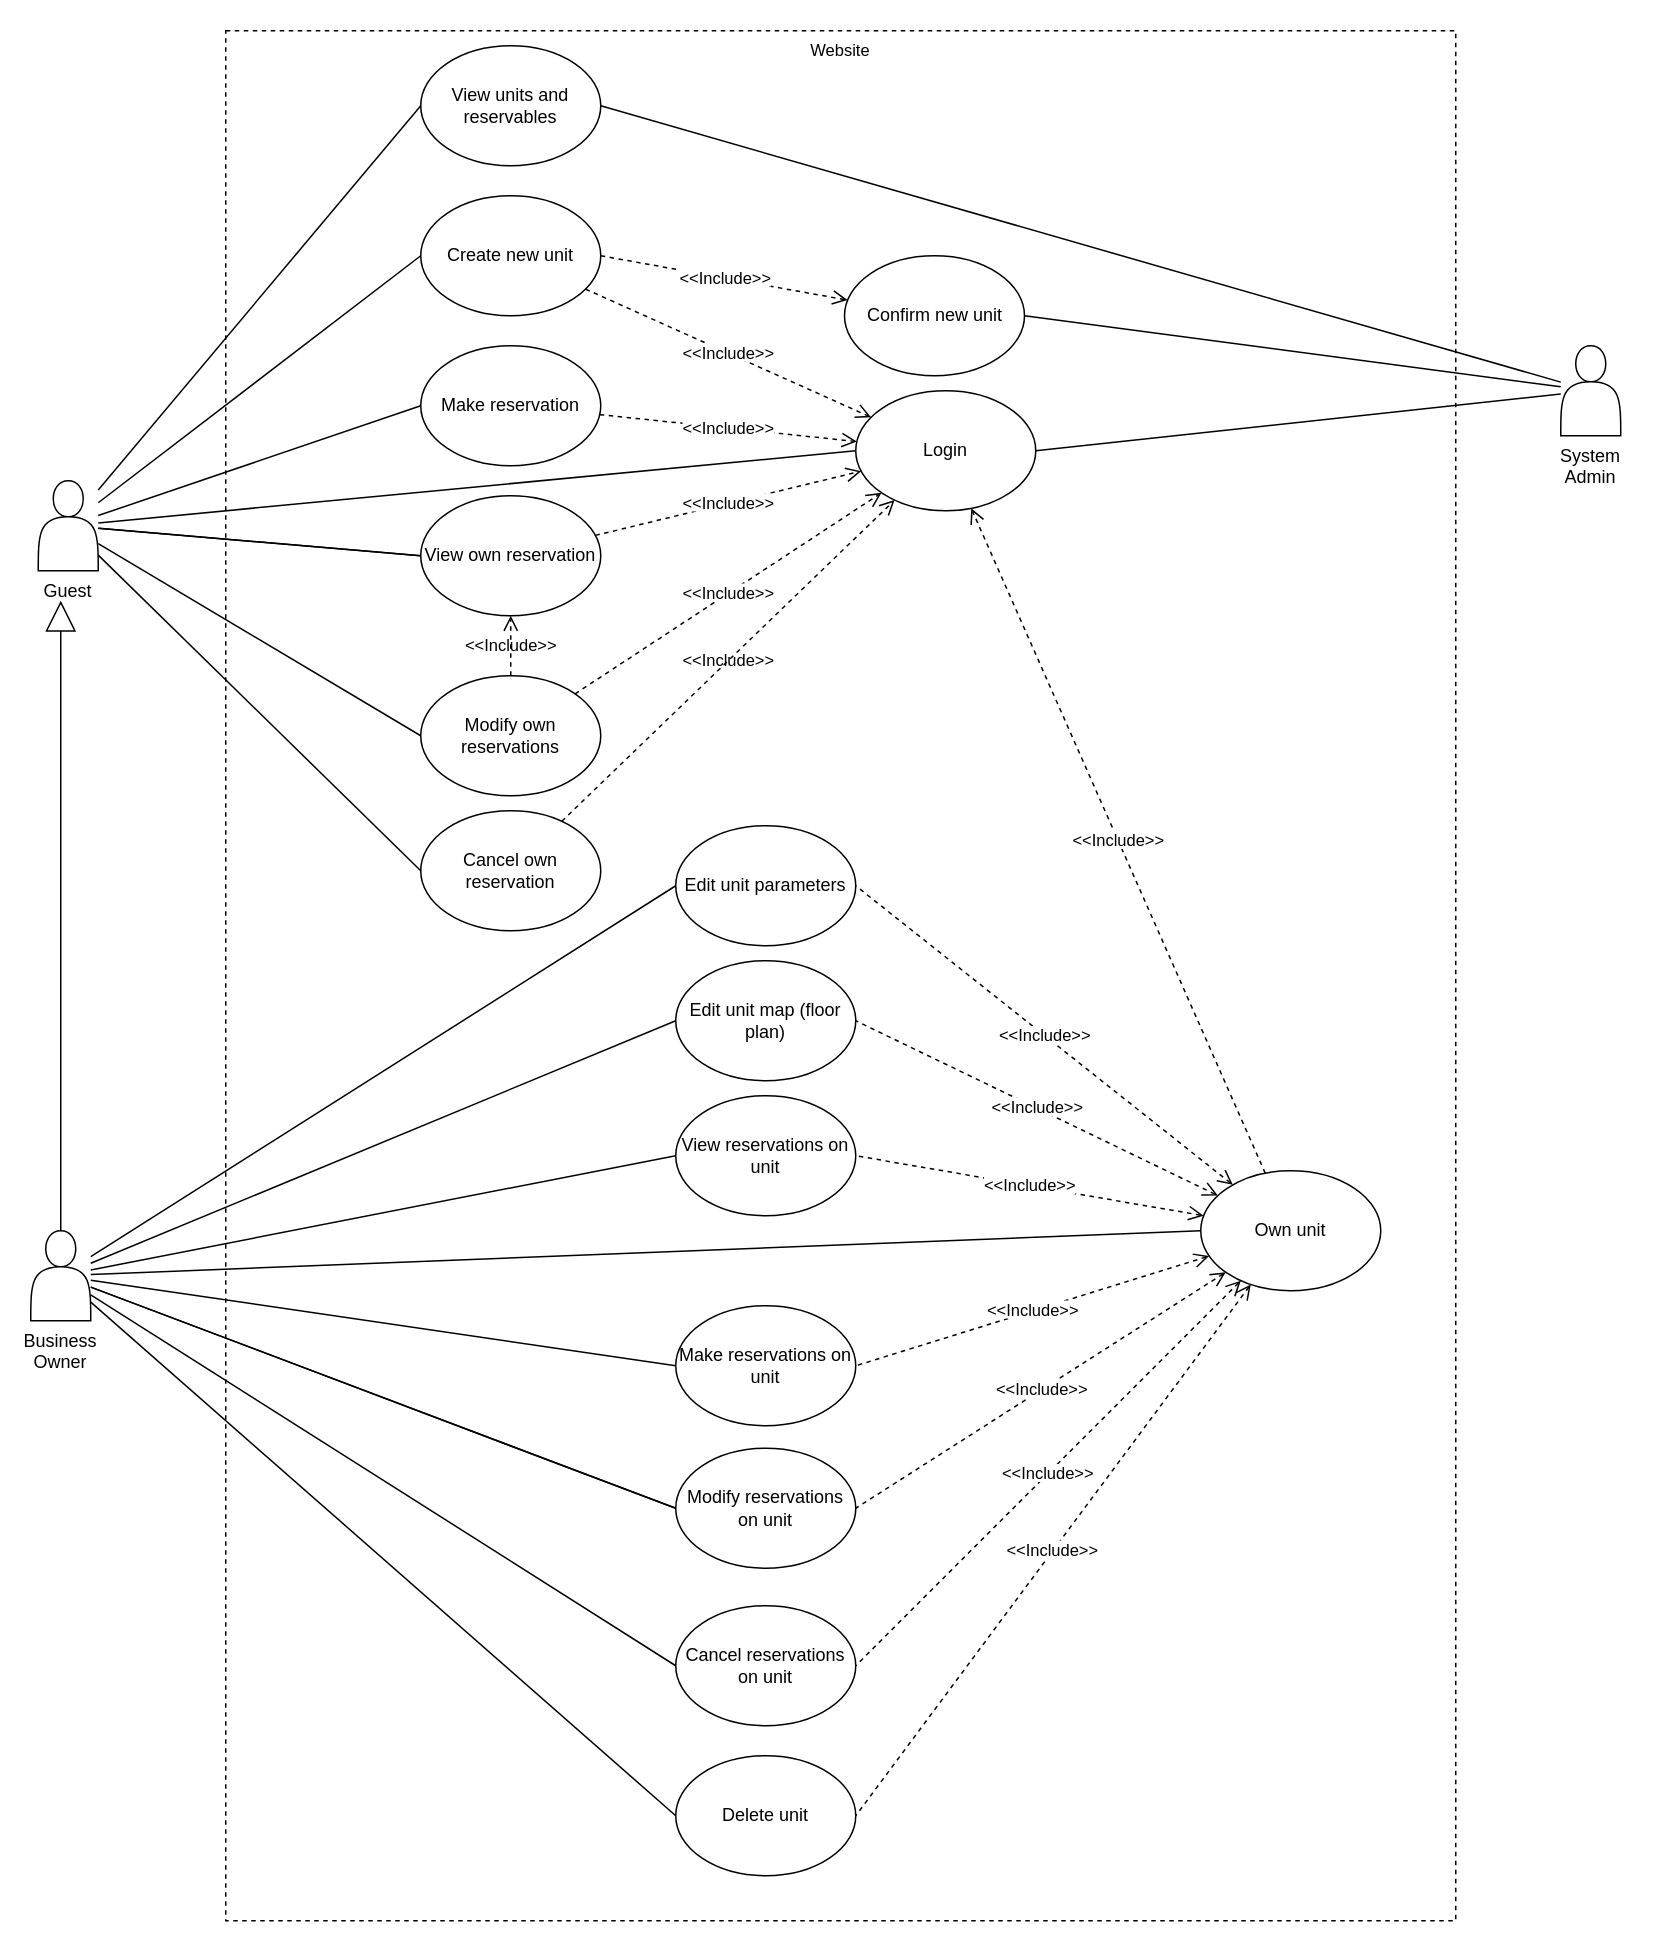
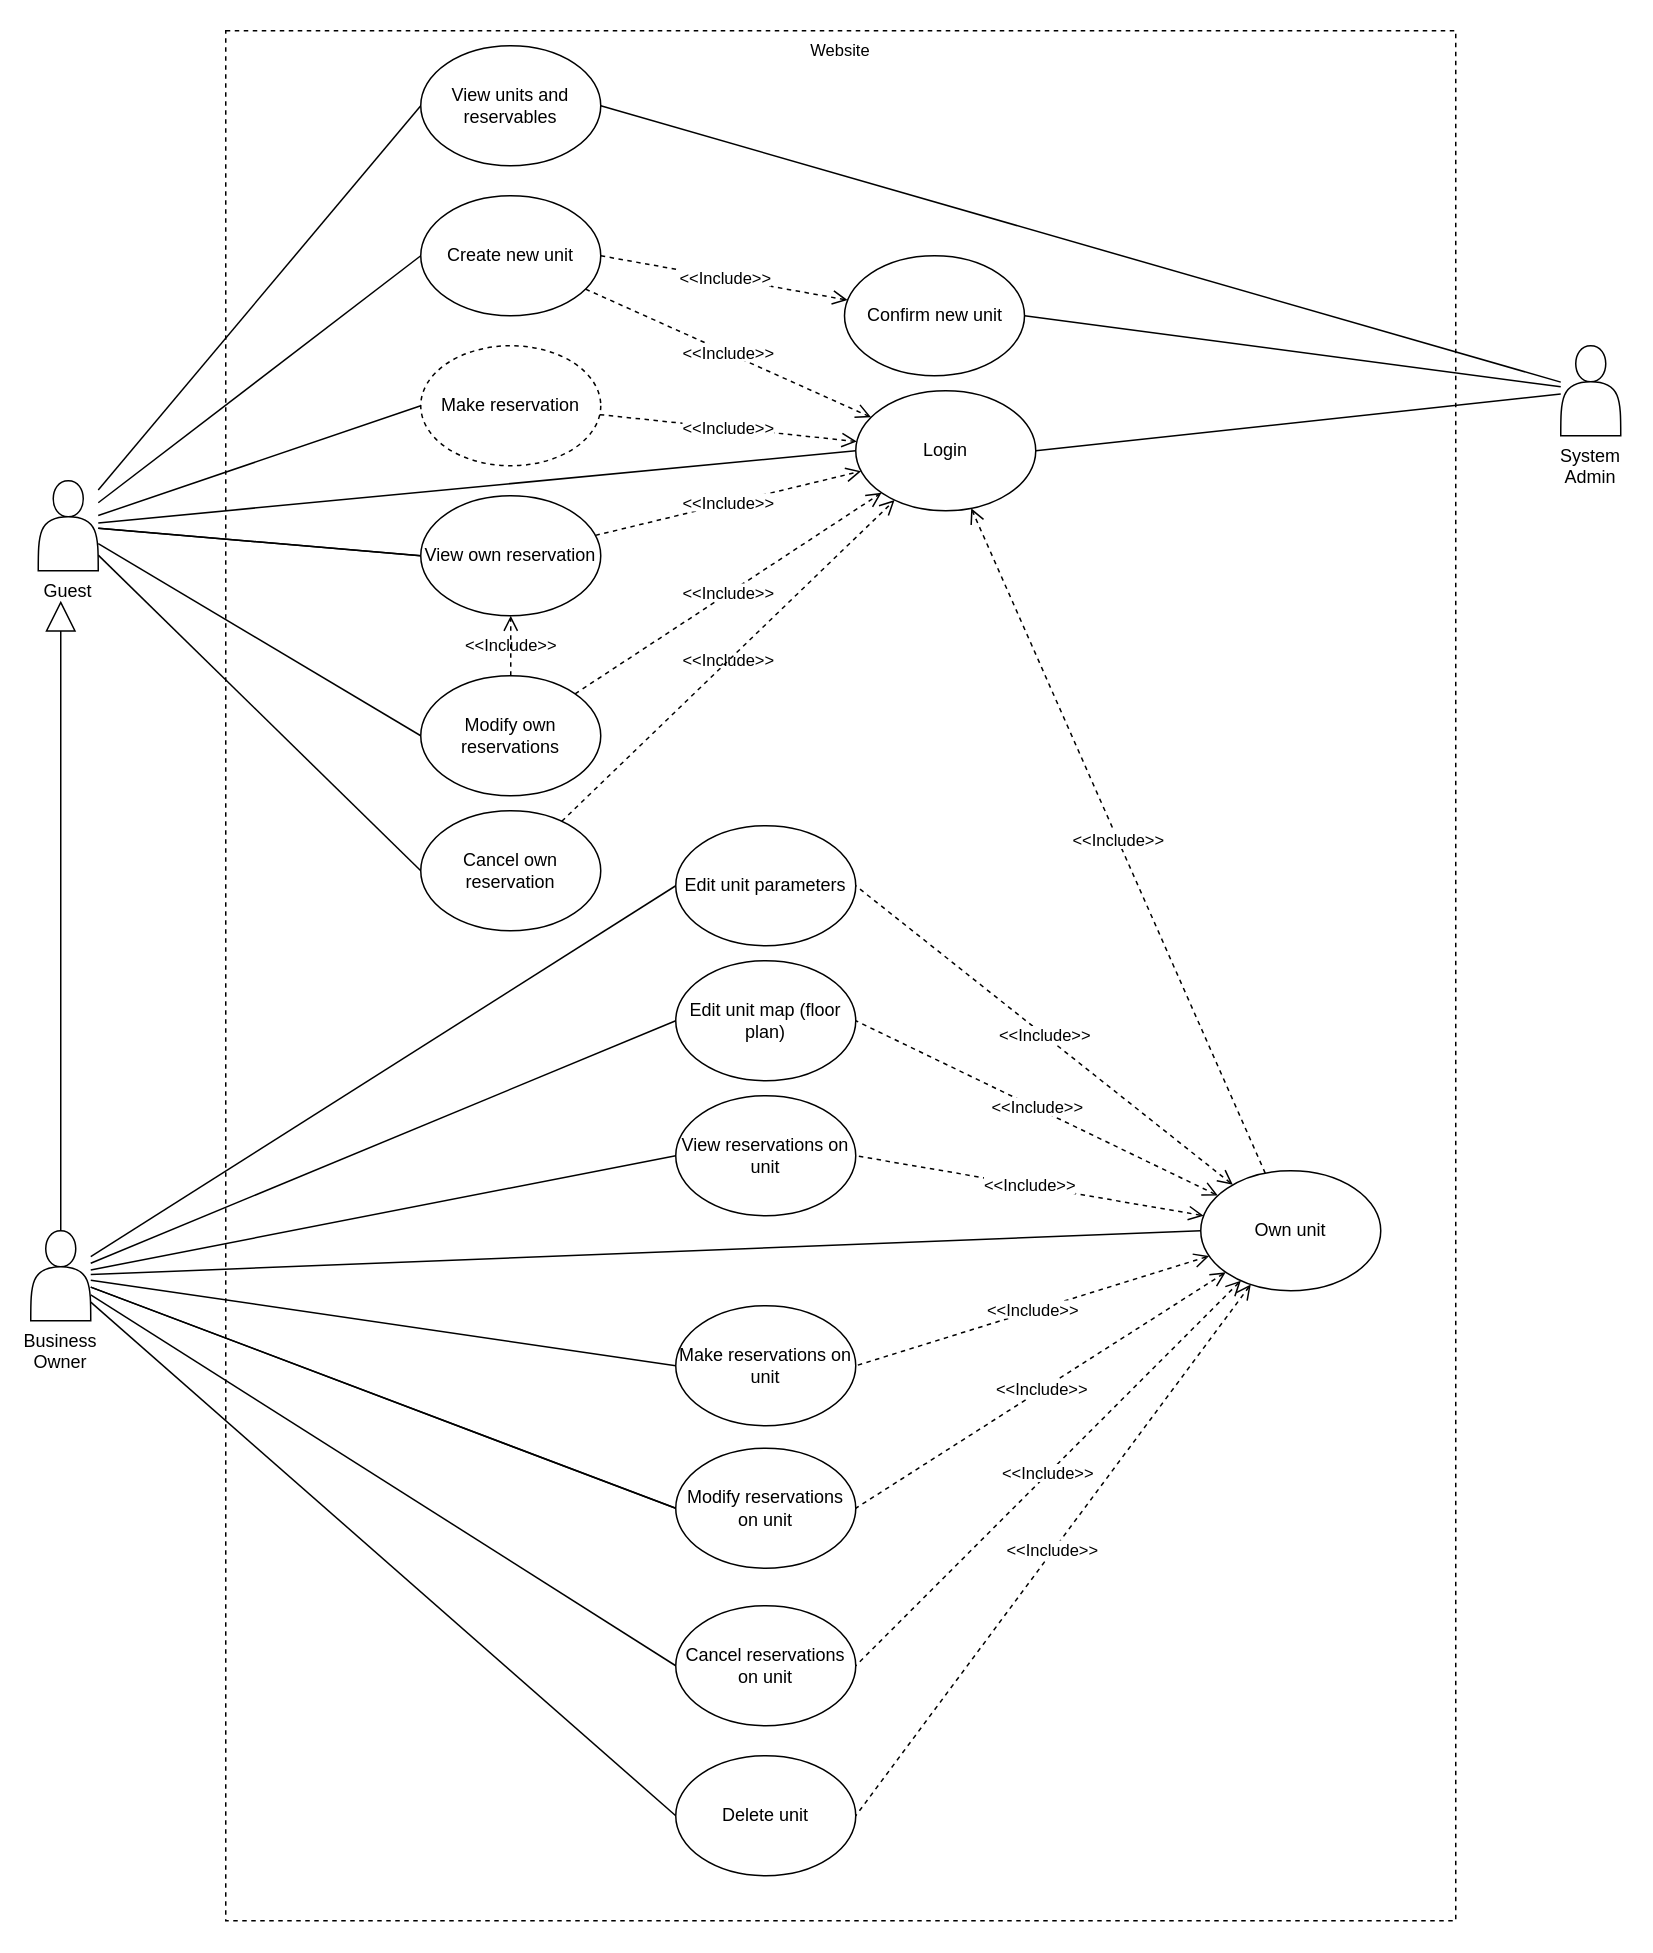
- <mxCell id="32" value="Make reservation" style="ellipse;whiteSpace=wrap;html=1;" parent="1" vertex="1"><mxGeometry x="280" y="230" width="120" height="80" as="geometry" /></mxCell>
+ <mxCell id="32" value="Make reservation" style="ellipse;whiteSpace=wrap;html=1;dashed=1;" parent="1" vertex="1"><mxGeometry x="280" y="230" width="120" height="80" as="geometry" /></mxCell>
